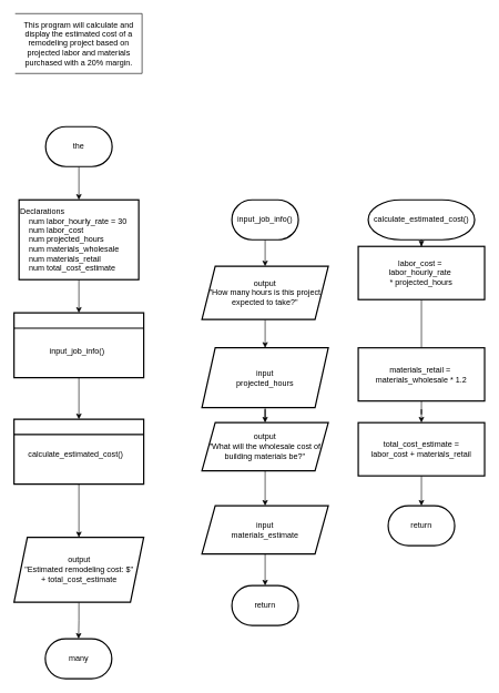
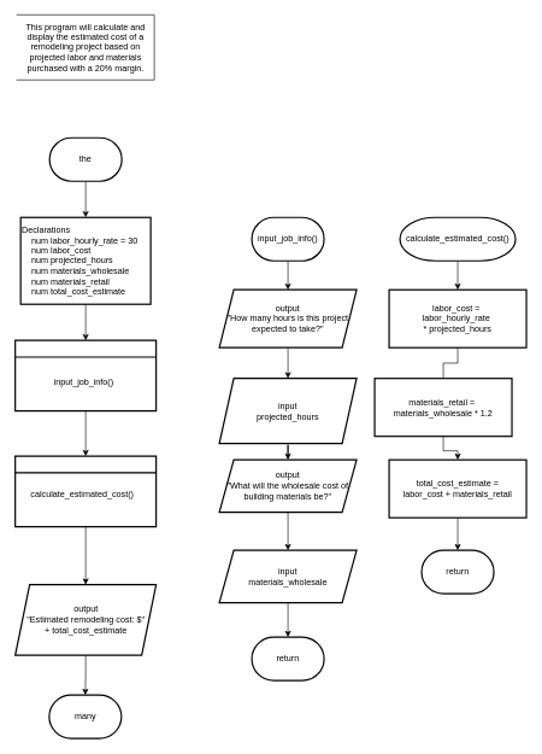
- <mxCell id="27" value="labor_cost =&amp;nbsp;&lt;div&gt;labor_hourly_rate&amp;nbsp;&lt;/div&gt;&lt;div&gt;* projected_hours&lt;/div&gt;" style="whiteSpace=wrap;html=1;strokeWidth=2;shape=label;fixedSize=1;rounded=0;" vertex="1" parent="1"><mxGeometry x="538" y="370" width="190" height="80" as="geometry" /></mxCell>
+ <mxCell id="27" value="labor_cost =&amp;nbsp;&lt;div&gt;labor_hourly_rate&amp;nbsp;&lt;/div&gt;&lt;div&gt;* projected_hours&lt;/div&gt;" style="whiteSpace=wrap;html=1;strokeWidth=2;shape=label;fixedSize=1;rounded=0;" vertex="1" parent="1"><mxGeometry x="538" y="400" width="190" height="80" as="geometry" /></mxCell>
- <mxCell id="29" value="materials_retail =&amp;nbsp;&lt;div&gt;materials_wholesale * 1.2&lt;/div&gt;" style="whiteSpace=wrap;html=1;strokeWidth=2;shape=label;fixedSize=1;rounded=0;" vertex="1" parent="1"><mxGeometry x="538" y="522.5" width="190" height="80" as="geometry" /></mxCell>
+ <mxCell id="29" value="materials_retail =&amp;nbsp;&lt;div&gt;materials_wholesale * 1.2&lt;/div&gt;" style="whiteSpace=wrap;html=1;strokeWidth=2;shape=label;fixedSize=1;rounded=0;" vertex="1" parent="1"><mxGeometry x="518" y="522.5" width="190" height="80" as="geometry" /></mxCell>
- <mxCell id="22" value="input&lt;br&gt;materials_estimate" style="whiteSpace=wrap;html=1;strokeWidth=2;shape=parallelogram;fixedSize=1;rounded=0;perimeter=parallelogramPerimeter;" vertex="1" parent="1"><mxGeometry x="303" y="760" width="190" height="72.5" as="geometry" /></mxCell>
+ <mxCell id="22" value="input&lt;br&gt;materials_wholesale" style="whiteSpace=wrap;html=1;strokeWidth=2;shape=parallelogram;fixedSize=1;rounded=0;perimeter=parallelogramPerimeter;" vertex="1" parent="1"><mxGeometry x="303" y="760" width="190" height="72.5" as="geometry" /></mxCell>
